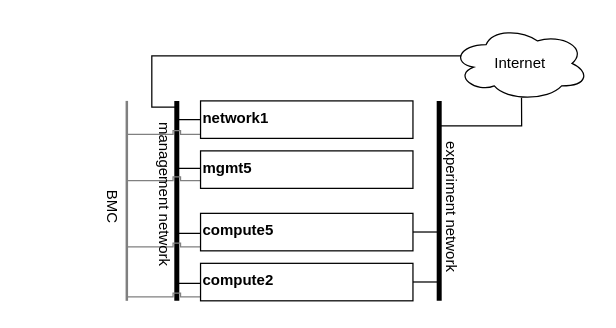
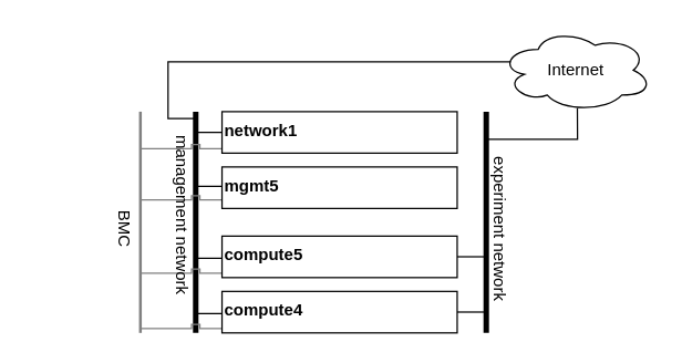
- <mxCell id="23" value="&lt;div style=&quot;&quot;&gt;&lt;b&gt;compute2&lt;/b&gt;&lt;/div&gt;" style="rounded=0;whiteSpace=wrap;html=1;strokeColor=#000000;strokeWidth=1;fontColor=#000000;fillColor=none;align=left;verticalAlign=top;" parent="1" vertex="1"><mxGeometry x="160" y="210" width="170" height="30" as="geometry" /></mxCell>
+ <mxCell id="23" value="&lt;div style=&quot;&quot;&gt;&lt;b&gt;compute4&lt;/b&gt;&lt;/div&gt;" style="rounded=0;whiteSpace=wrap;html=1;strokeColor=#000000;strokeWidth=1;fontColor=#000000;fillColor=none;align=left;verticalAlign=top;" parent="1" vertex="1"><mxGeometry x="160" y="210" width="170" height="30" as="geometry" /></mxCell>
